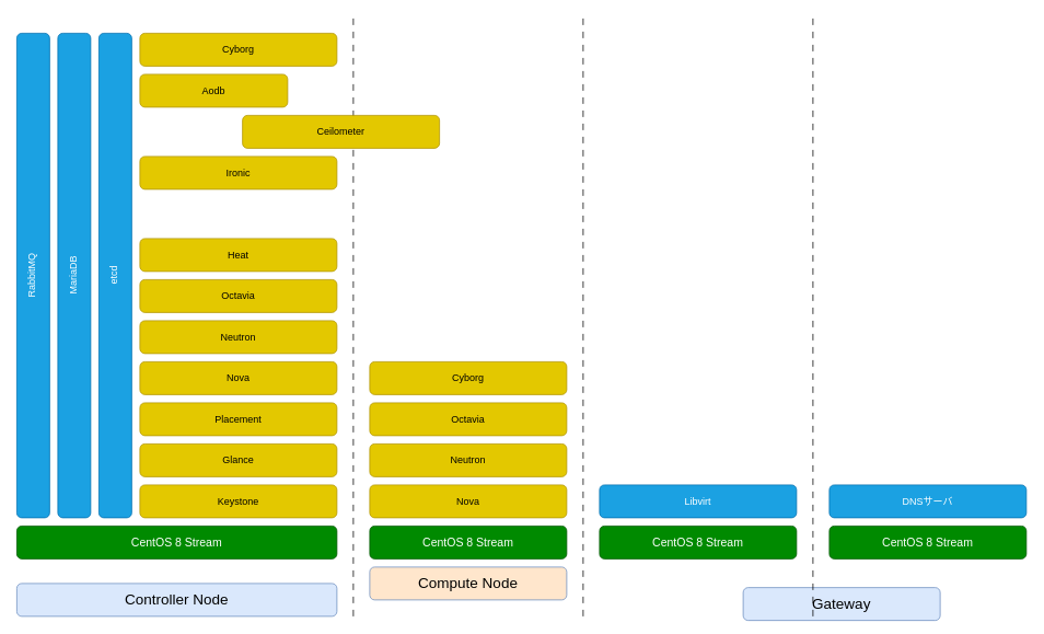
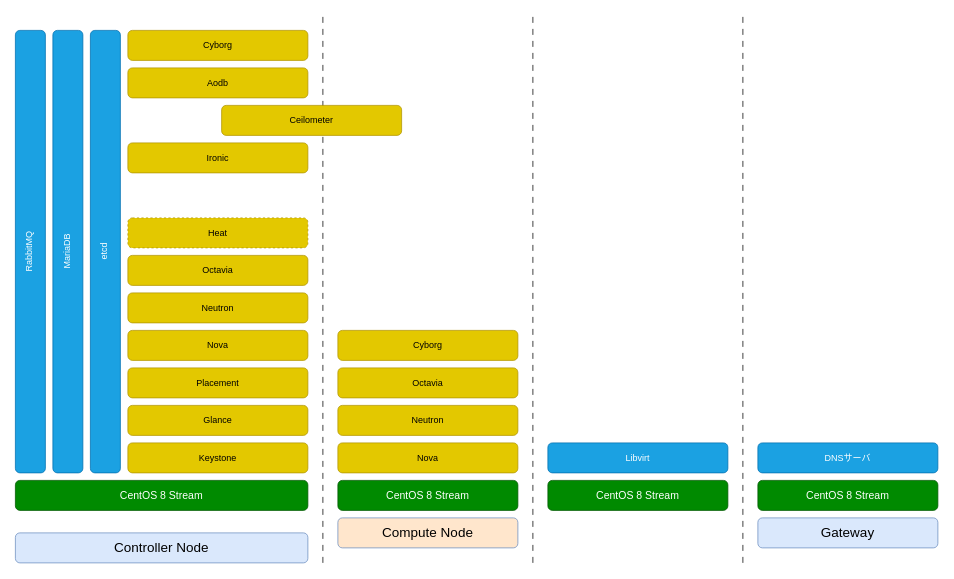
- <mxCell id="29" value="Aodb" style="rounded=1;whiteSpace=wrap;html=1;fillColor=#e3c800;strokeColor=#B09500;fontColor=#000000;" vertex="1" parent="1"><mxGeometry x="170" y="90" width="180" height="40" as="geometry" /></mxCell>
+ <mxCell id="29" value="Aodb" style="rounded=1;whiteSpace=wrap;html=1;fillColor=#e3c800;strokeColor=#B09500;fontColor=#000000;" vertex="1" parent="1"><mxGeometry x="170" y="90" width="240" height="40" as="geometry" /></mxCell>
- <mxCell id="19" value="Heat" style="rounded=1;whiteSpace=wrap;html=1;fillColor=#e3c800;strokeColor=#B09500;fontColor=#000000;" parent="1" vertex="1"><mxGeometry x="170" y="290" width="240" height="40" as="geometry" /></mxCell>
+ <mxCell id="19" value="Heat" style="rounded=1;whiteSpace=wrap;html=1;fillColor=#e3c800;strokeColor=#B09500;fontColor=#000000;dashed=1;" parent="1" vertex="1"><mxGeometry x="170" y="290" width="240" height="40" as="geometry" /></mxCell>
- <mxCell id="3" value="&lt;div style=&quot;font-size: 18px;&quot;&gt;&lt;font style=&quot;font-size: 18px;&quot;&gt;Gateway&lt;/font&gt;&lt;/div&gt;" style="rounded=1;whiteSpace=wrap;html=1;fillColor=#dae8fc;strokeColor=#6c8ebf;" parent="1" vertex="1"><mxGeometry x="905" y="715" width="240" height="40" as="geometry" /></mxCell>
+ <mxCell id="3" value="&lt;div style=&quot;font-size: 18px;&quot;&gt;&lt;font style=&quot;font-size: 18px;&quot;&gt;Gateway&lt;/font&gt;&lt;/div&gt;" style="rounded=1;whiteSpace=wrap;html=1;fillColor=#dae8fc;strokeColor=#6c8ebf;" parent="1" vertex="1"><mxGeometry x="1010" y="690" width="240" height="40" as="geometry" /></mxCell>
